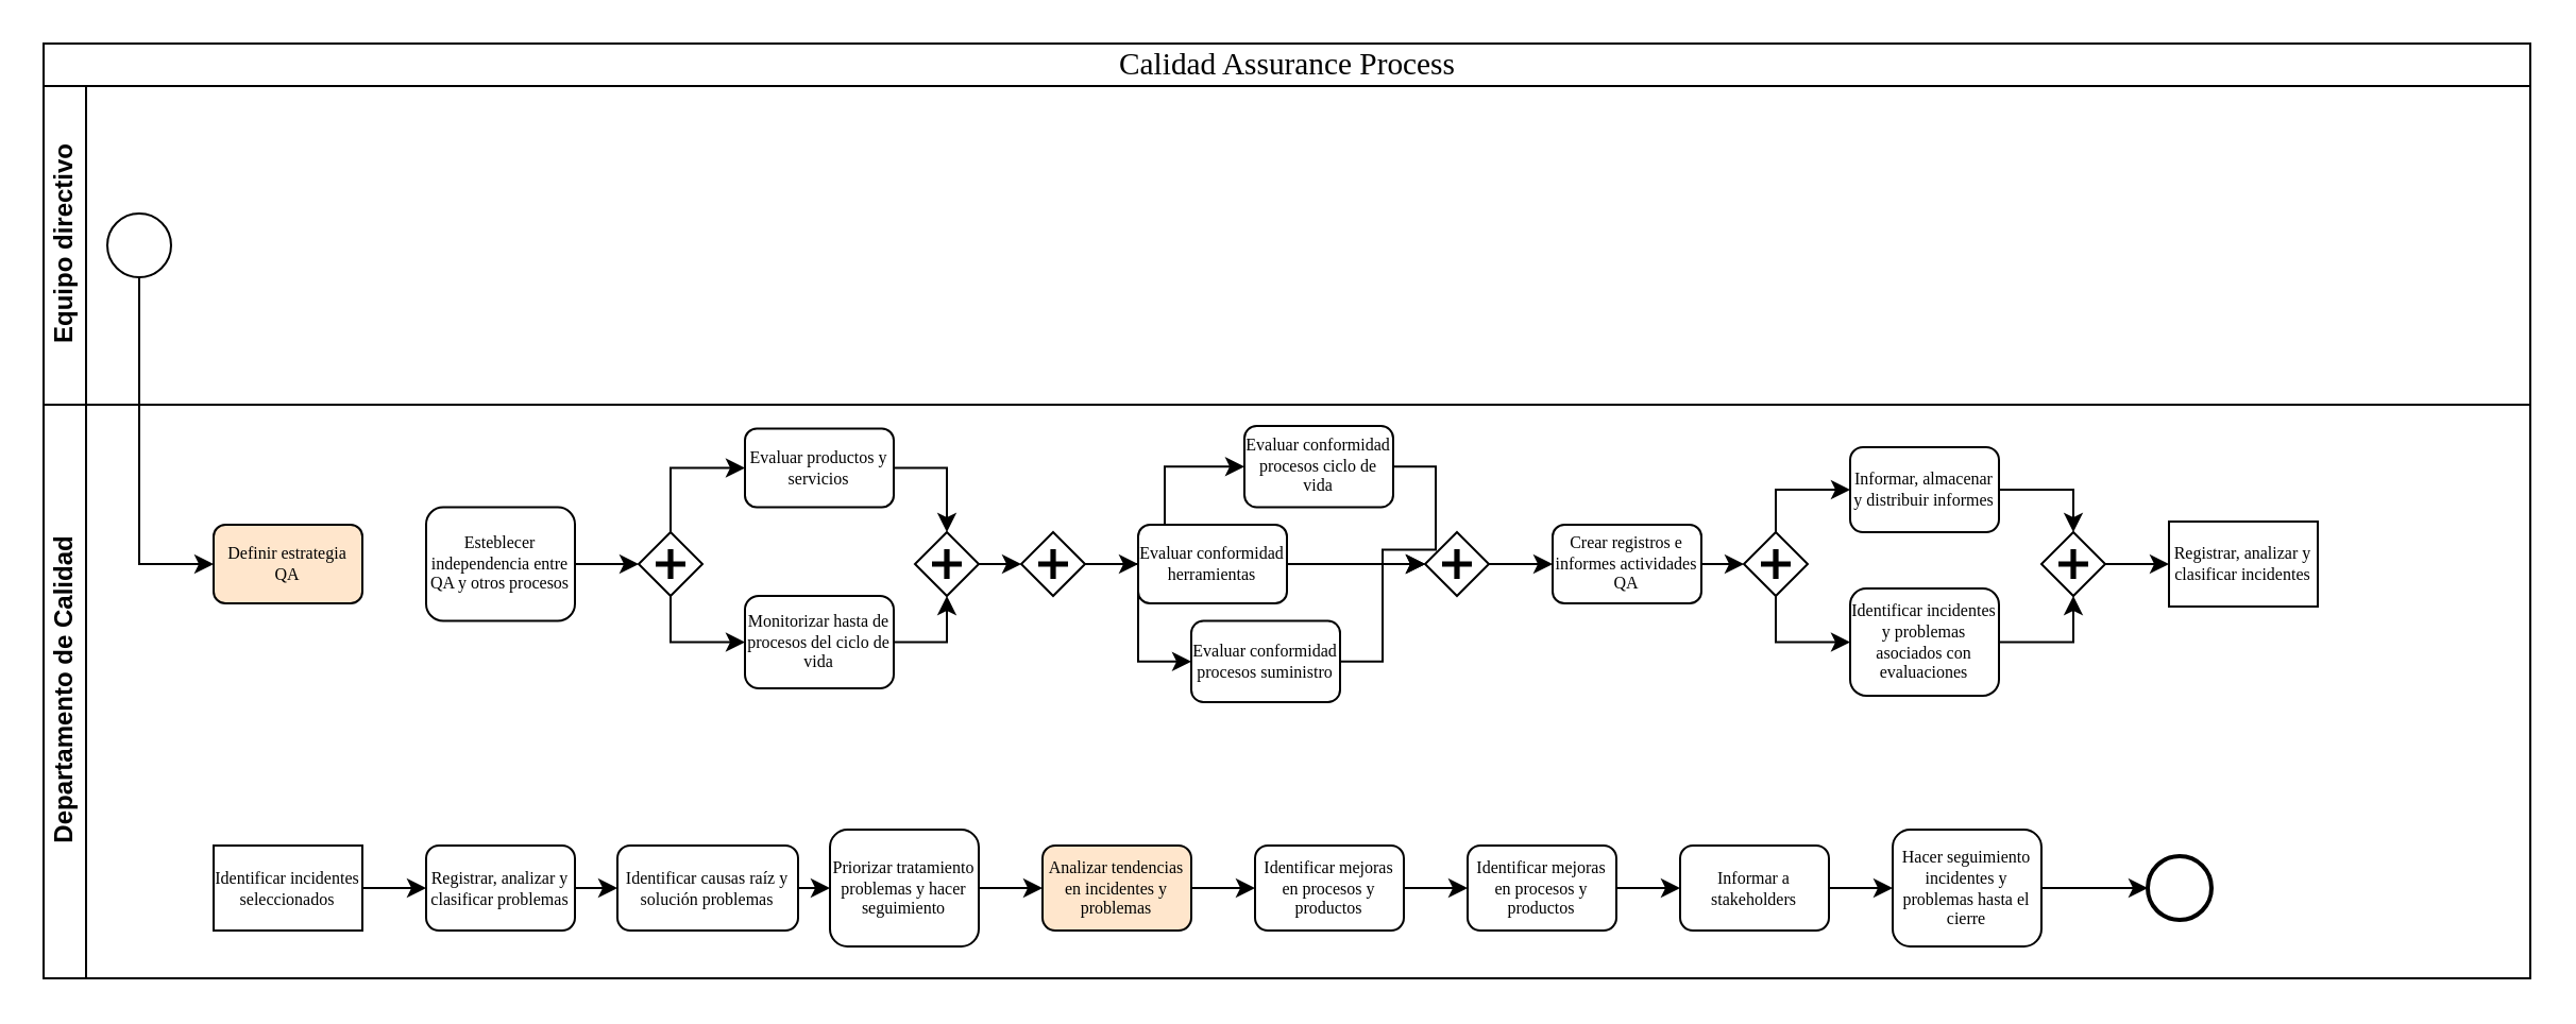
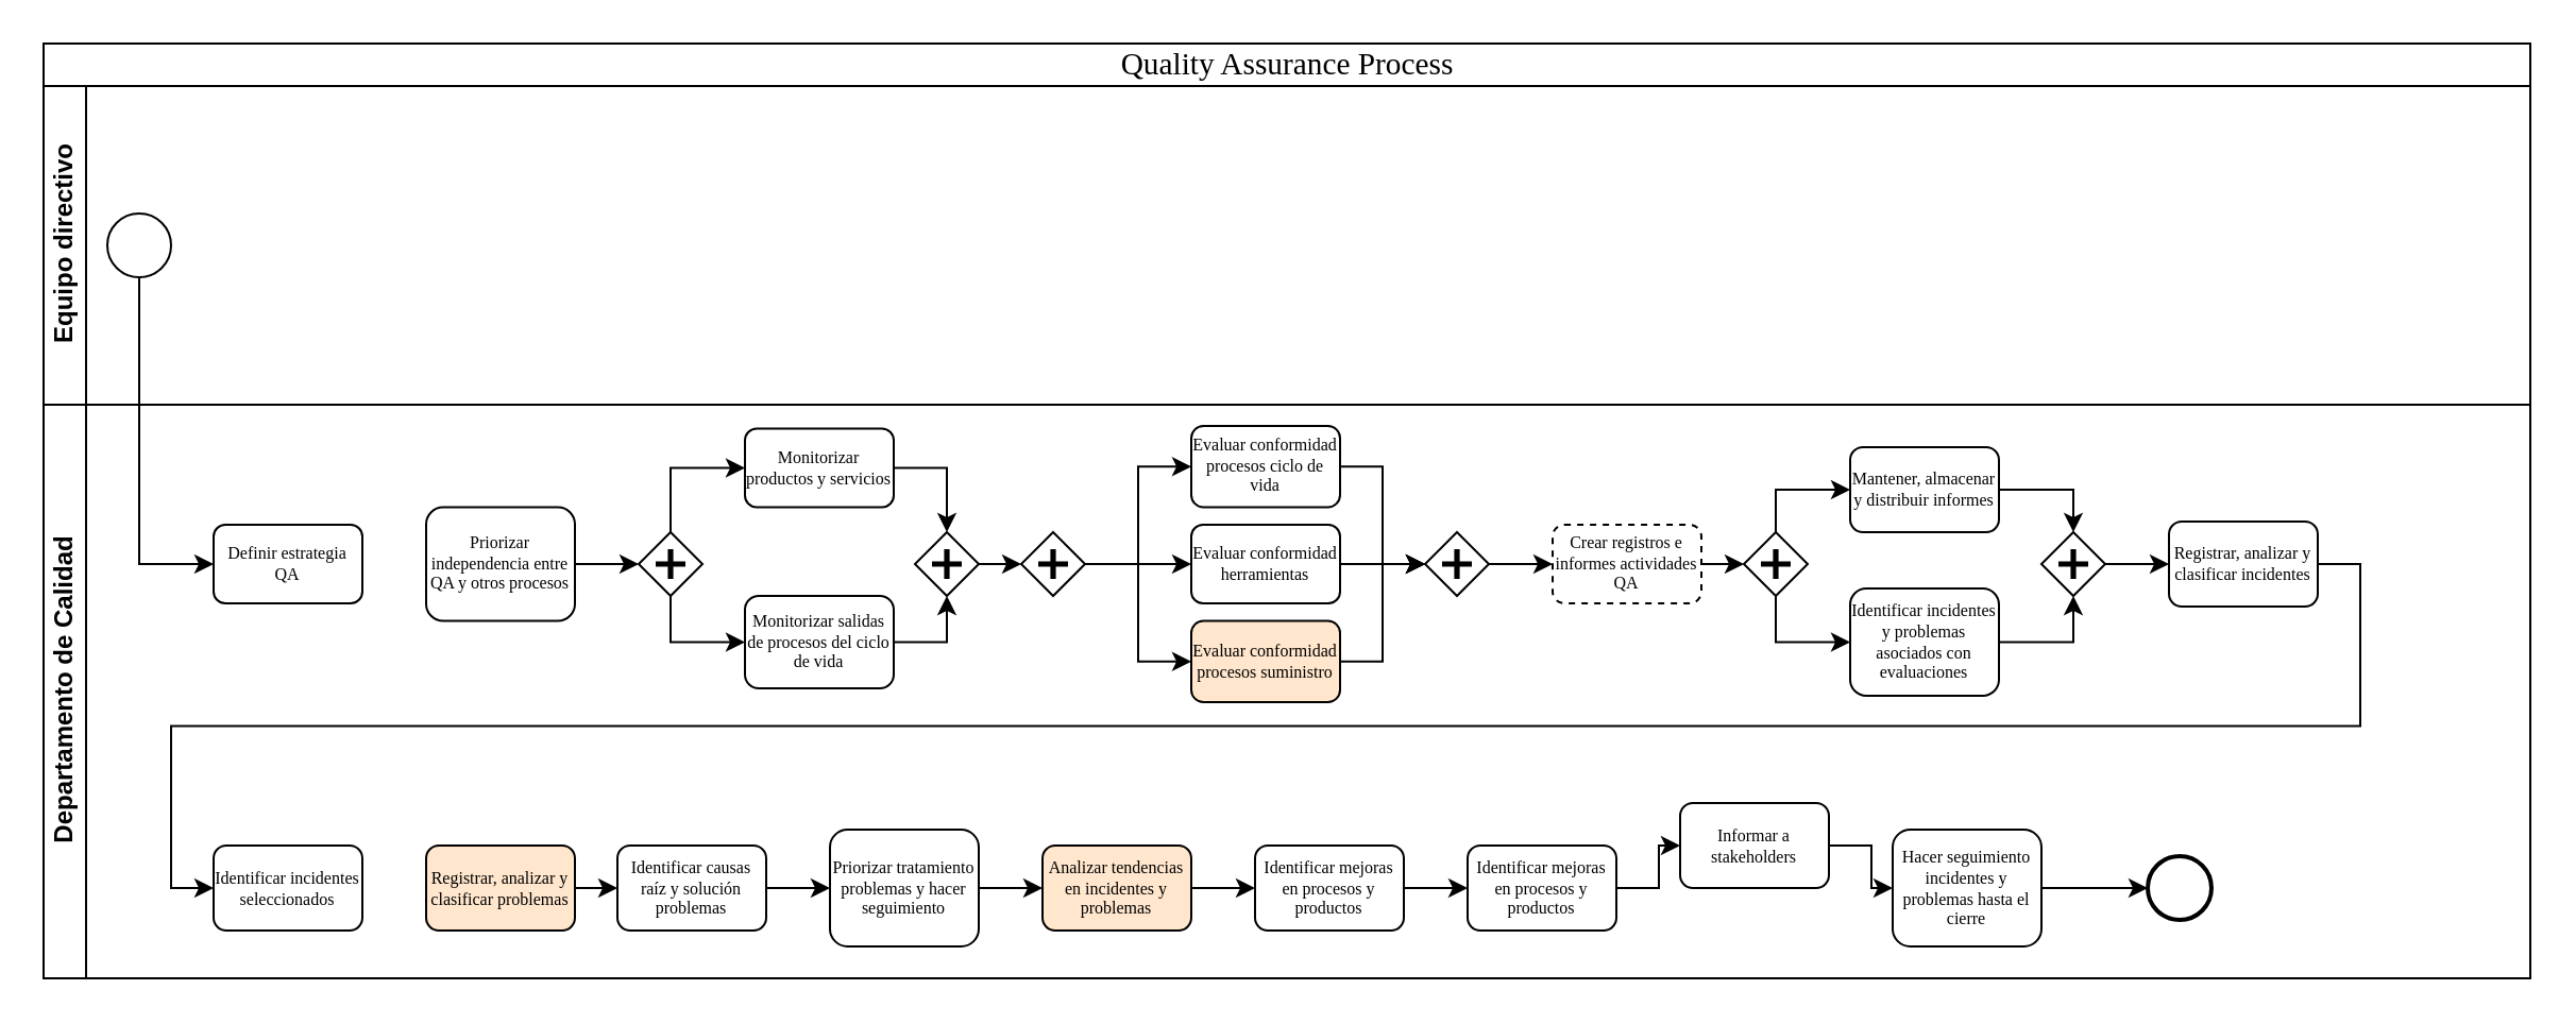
- <mxCell id="2" value="&lt;span style=&quot;font-size: 11pt ; font-family: &amp;#34;verdana&amp;#34; ; color: rgb(0 , 0 , 0) ; background-color: transparent ; font-weight: 400 ; font-style: normal ; font-variant: normal ; text-decoration: none ; vertical-align: baseline&quot; id=&quot;docs-internal-guid-f80d119e-7fff-f452-57c6-b1264370a44b&quot;&gt;Calidad Assurance Process&lt;/span&gt;" style="swimlane;html=1;childLayout=stackLayout;horizontal=1;startSize=20;horizontalStack=0;rounded=0;shadow=0;labelBackgroundColor=none;strokeWidth=1;fontFamily=Verdana;fontSize=8;align=center;" parent="1" vertex="1"><mxGeometry x="20" y="20" width="1170" height="440" as="geometry" /></mxCell>
+ <mxCell id="2" value="&lt;span style=&quot;font-size: 11pt ; font-family: &amp;#34;verdana&amp;#34; ; color: rgb(0 , 0 , 0) ; background-color: transparent ; font-weight: 400 ; font-style: normal ; font-variant: normal ; text-decoration: none ; vertical-align: baseline&quot; id=&quot;docs-internal-guid-f80d119e-7fff-f452-57c6-b1264370a44b&quot;&gt;Quality Assurance Process&lt;/span&gt;" style="swimlane;html=1;childLayout=stackLayout;horizontal=1;startSize=20;horizontalStack=0;rounded=0;shadow=0;labelBackgroundColor=none;strokeWidth=1;fontFamily=Verdana;fontSize=8;align=center;" parent="1" vertex="1"><mxGeometry x="20" y="20" width="1170" height="440" as="geometry" /></mxCell>
- <mxCell id="24" value="&lt;div&gt;Evaluar conformidad procesos ciclo de vida&lt;br&gt;&lt;/div&gt;" style="rounded=1;whiteSpace=wrap;html=1;shadow=0;labelBackgroundColor=none;strokeWidth=1;fontFamily=Verdana;fontSize=8;align=center;" parent="6" vertex="1"><mxGeometry x="565" y="10" width="70" height="38.25" as="geometry" /></mxCell>
+ <mxCell id="24" value="&lt;div&gt;Evaluar conformidad procesos ciclo de vida&lt;br&gt;&lt;/div&gt;" style="rounded=1;whiteSpace=wrap;html=1;shadow=0;labelBackgroundColor=none;strokeWidth=1;fontFamily=Verdana;fontSize=8;align=center;" parent="6" vertex="1"><mxGeometry x="540" y="10" width="70" height="38.25" as="geometry" /></mxCell>
- <mxCell id="11" value="Evaluar productos y servicios" style="rounded=1;whiteSpace=wrap;html=1;shadow=0;labelBackgroundColor=none;strokeWidth=1;fontFamily=Verdana;fontSize=8;align=center;" parent="6" vertex="1"><mxGeometry x="330" y="11.25" width="70" height="37" as="geometry" /></mxCell>
+ <mxCell id="11" value="Monitorizar productos y servicios" style="rounded=1;whiteSpace=wrap;html=1;shadow=0;labelBackgroundColor=none;strokeWidth=1;fontFamily=Verdana;fontSize=8;align=center;" parent="6" vertex="1"><mxGeometry x="330" y="11.25" width="70" height="37" as="geometry" /></mxCell>
- <mxCell id="34" value="Informar, almacenar y distribuir informes" style="rounded=1;whiteSpace=wrap;html=1;shadow=0;labelBackgroundColor=none;strokeWidth=1;fontFamily=Verdana;fontSize=8;align=center;" parent="6" vertex="1"><mxGeometry x="850" y="20" width="70" height="40" as="geometry" /></mxCell>
+ <mxCell id="34" value="Mantener, almacenar y distribuir informes" style="rounded=1;whiteSpace=wrap;html=1;shadow=0;labelBackgroundColor=none;strokeWidth=1;fontFamily=Verdana;fontSize=8;align=center;" parent="6" vertex="1"><mxGeometry x="850" y="20" width="70" height="40" as="geometry" /></mxCell>
- <mxCell id="7" value="&lt;div&gt;Definir estrategia QA&lt;/div&gt;" style="rounded=1;whiteSpace=wrap;html=1;shadow=0;labelBackgroundColor=none;strokeWidth=1;fontFamily=Verdana;fontSize=8;align=center;fillColor=#ffe6cc;" parent="6" vertex="1"><mxGeometry x="80" y="56.5" width="70" height="37" as="geometry" /></mxCell>
+ <mxCell id="7" value="&lt;div&gt;Definir estrategia QA&lt;/div&gt;" style="rounded=1;whiteSpace=wrap;html=1;shadow=0;labelBackgroundColor=none;strokeWidth=1;fontFamily=Verdana;fontSize=8;align=center;" parent="6" vertex="1"><mxGeometry x="80" y="56.5" width="70" height="37" as="geometry" /></mxCell>
- <mxCell id="9" value="&lt;div&gt;Esteblecer independencia entre QA y otros procesos&lt;/div&gt;" style="rounded=1;whiteSpace=wrap;html=1;shadow=0;labelBackgroundColor=none;strokeWidth=1;fontFamily=Verdana;fontSize=8;align=center;" parent="6" vertex="1"><mxGeometry x="180" y="48.25" width="70" height="53.5" as="geometry" /></mxCell>
+ <mxCell id="9" value="&lt;div&gt;Priorizar independencia entre QA y otros procesos&lt;/div&gt;" style="rounded=1;whiteSpace=wrap;html=1;shadow=0;labelBackgroundColor=none;strokeWidth=1;fontFamily=Verdana;fontSize=8;align=center;" parent="6" vertex="1"><mxGeometry x="180" y="48.25" width="70" height="53.5" as="geometry" /></mxCell>
- <mxCell id="26" value="&lt;div&gt;Evaluar conformidad herramientas&lt;br&gt;&lt;/div&gt;" style="rounded=1;whiteSpace=wrap;html=1;shadow=0;labelBackgroundColor=none;strokeWidth=1;fontFamily=Verdana;fontSize=8;align=center;" parent="6" vertex="1"><mxGeometry x="515" y="56.5" width="70" height="37" as="geometry" /></mxCell>
+ <mxCell id="26" value="&lt;div&gt;Evaluar conformidad herramientas&lt;br&gt;&lt;/div&gt;" style="rounded=1;whiteSpace=wrap;html=1;shadow=0;labelBackgroundColor=none;strokeWidth=1;fontFamily=Verdana;fontSize=8;align=center;" parent="6" vertex="1"><mxGeometry x="540" y="56.5" width="70" height="37" as="geometry" /></mxCell>
- <mxCell id="32" value="Crear registros e informes actividades QA" style="rounded=1;whiteSpace=wrap;html=1;shadow=0;labelBackgroundColor=none;strokeWidth=1;fontFamily=Verdana;fontSize=8;align=center;" parent="6" vertex="1"><mxGeometry x="710" y="56.5" width="70" height="37" as="geometry" /></mxCell>
+ <mxCell id="32" value="Crear registros e informes actividades QA" style="rounded=1;whiteSpace=wrap;html=1;shadow=0;labelBackgroundColor=none;strokeWidth=1;fontFamily=Verdana;fontSize=8;align=center;dashed=1;" parent="6" vertex="1"><mxGeometry x="710" y="56.5" width="70" height="37" as="geometry" /></mxCell>
- <mxCell id="43" value="Registrar, analizar y clasificar incidentes" style="whiteSpace=wrap;html=1;shadow=0;labelBackgroundColor=none;strokeWidth=1;fontFamily=Verdana;fontSize=8;align=center;rounded=0;" parent="6" vertex="1"><mxGeometry x="1000" y="55" width="70" height="40" as="geometry" /></mxCell>
+ <mxCell id="43" value="Registrar, analizar y clasificar incidentes" style="rounded=1;whiteSpace=wrap;html=1;shadow=0;labelBackgroundColor=none;strokeWidth=1;fontFamily=Verdana;fontSize=8;align=center;" parent="6" vertex="1"><mxGeometry x="1000" y="55" width="70" height="40" as="geometry" /></mxCell>
- <mxCell id="13" value="&lt;div&gt;Monitorizar hasta de procesos del ciclo de vida&lt;br&gt;&lt;/div&gt;" style="rounded=1;whiteSpace=wrap;html=1;shadow=0;labelBackgroundColor=none;strokeWidth=1;fontFamily=Verdana;fontSize=8;align=center;" parent="6" vertex="1"><mxGeometry x="330" y="90" width="70" height="43.5" as="geometry" /></mxCell>
+ <mxCell id="13" value="&lt;div&gt;Monitorizar salidas de procesos del ciclo de vida&lt;br&gt;&lt;/div&gt;" style="rounded=1;whiteSpace=wrap;html=1;shadow=0;labelBackgroundColor=none;strokeWidth=1;fontFamily=Verdana;fontSize=8;align=center;" parent="6" vertex="1"><mxGeometry x="330" y="90" width="70" height="43.5" as="geometry" /></mxCell>
- <mxCell id="28" value="&lt;div&gt;Evaluar conformidad procesos suministro&lt;br&gt;&lt;/div&gt;" style="rounded=1;whiteSpace=wrap;html=1;shadow=0;labelBackgroundColor=none;strokeWidth=1;fontFamily=Verdana;fontSize=8;align=center;" parent="6" vertex="1"><mxGeometry x="540" y="101.75" width="70" height="38.25" as="geometry" /></mxCell>
+ <mxCell id="28" value="&lt;div&gt;Evaluar conformidad procesos suministro&lt;br&gt;&lt;/div&gt;" style="rounded=1;whiteSpace=wrap;html=1;shadow=0;labelBackgroundColor=none;strokeWidth=1;fontFamily=Verdana;fontSize=8;align=center;fillColor=#ffe6cc;" parent="6" vertex="1"><mxGeometry x="540" y="101.75" width="70" height="38.25" as="geometry" /></mxCell>
+ <mxCell id="42" style="edgeStyle=orthogonalEdgeStyle;rounded=0;orthogonalLoop=1;jettySize=auto;html=1;exitX=1;exitY=0.5;exitDx=0;exitDy=0;entryX=0;entryY=0.5;entryDx=0;entryDy=0;" parent="6" source="43" target="45" edge="1"><mxGeometry relative="1" as="geometry"><mxPoint x="50" y="227.5" as="sourcePoint" /></mxGeometry></mxCell>
- <mxCell id="45" value="&lt;div&gt;Identificar incidentes seleccionados&lt;/div&gt;" style="whiteSpace=wrap;html=1;shadow=0;labelBackgroundColor=none;strokeWidth=1;fontFamily=Verdana;fontSize=8;align=center;rounded=0;" parent="6" vertex="1"><mxGeometry x="80" y="207.5" width="70" height="40" as="geometry" /></mxCell>
+ <mxCell id="45" value="&lt;div&gt;Identificar incidentes seleccionados&lt;/div&gt;" style="rounded=1;whiteSpace=wrap;html=1;shadow=0;labelBackgroundColor=none;strokeWidth=1;fontFamily=Verdana;fontSize=8;align=center;" parent="6" vertex="1"><mxGeometry x="80" y="207.5" width="70" height="40" as="geometry" /></mxCell>
- <mxCell id="44" style="edgeStyle=orthogonalEdgeStyle;rounded=0;orthogonalLoop=1;jettySize=auto;html=1;exitX=1;exitY=0.5;exitDx=0;exitDy=0;entryX=0;entryY=0.5;entryDx=0;entryDy=0;" parent="6" source="45" target="47" edge="1"><mxGeometry relative="1" as="geometry" /></mxCell>
- <mxCell id="47" value="Registrar, analizar y clasificar problemas" style="rounded=1;whiteSpace=wrap;html=1;shadow=0;labelBackgroundColor=none;strokeWidth=1;fontFamily=Verdana;fontSize=8;align=center;" parent="6" vertex="1"><mxGeometry x="180" y="207.5" width="70" height="40" as="geometry" /></mxCell>
+ <mxCell id="47" value="Registrar, analizar y clasificar problemas" style="rounded=1;whiteSpace=wrap;html=1;shadow=0;labelBackgroundColor=none;strokeWidth=1;fontFamily=Verdana;fontSize=8;align=center;fillColor=#ffe6cc;" parent="6" vertex="1"><mxGeometry x="180" y="207.5" width="70" height="40" as="geometry" /></mxCell>
- <mxCell id="49" value="Identificar causas raíz y solución problemas" style="rounded=1;whiteSpace=wrap;html=1;shadow=0;labelBackgroundColor=none;strokeWidth=1;fontFamily=Verdana;fontSize=8;align=center;" parent="6" vertex="1"><mxGeometry x="270" y="207.5" width="85" height="40" as="geometry" /></mxCell>
+ <mxCell id="49" value="Identificar causas raíz y solución problemas" style="rounded=1;whiteSpace=wrap;html=1;shadow=0;labelBackgroundColor=none;strokeWidth=1;fontFamily=Verdana;fontSize=8;align=center;" parent="6" vertex="1"><mxGeometry x="270" y="207.5" width="70" height="40" as="geometry" /></mxCell>
- <mxCell id="59" value="Informar a stakeholders" style="rounded=1;whiteSpace=wrap;html=1;shadow=0;labelBackgroundColor=none;strokeWidth=1;fontFamily=Verdana;fontSize=8;align=center;" parent="6" vertex="1"><mxGeometry x="770" y="207.5" width="70" height="40" as="geometry" /></mxCell>
+ <mxCell id="59" value="Informar a stakeholders" style="rounded=1;whiteSpace=wrap;html=1;shadow=0;labelBackgroundColor=none;strokeWidth=1;fontFamily=Verdana;fontSize=8;align=center;" parent="6" vertex="1"><mxGeometry x="770" y="187.5" width="70" height="40" as="geometry" /></mxCell>
